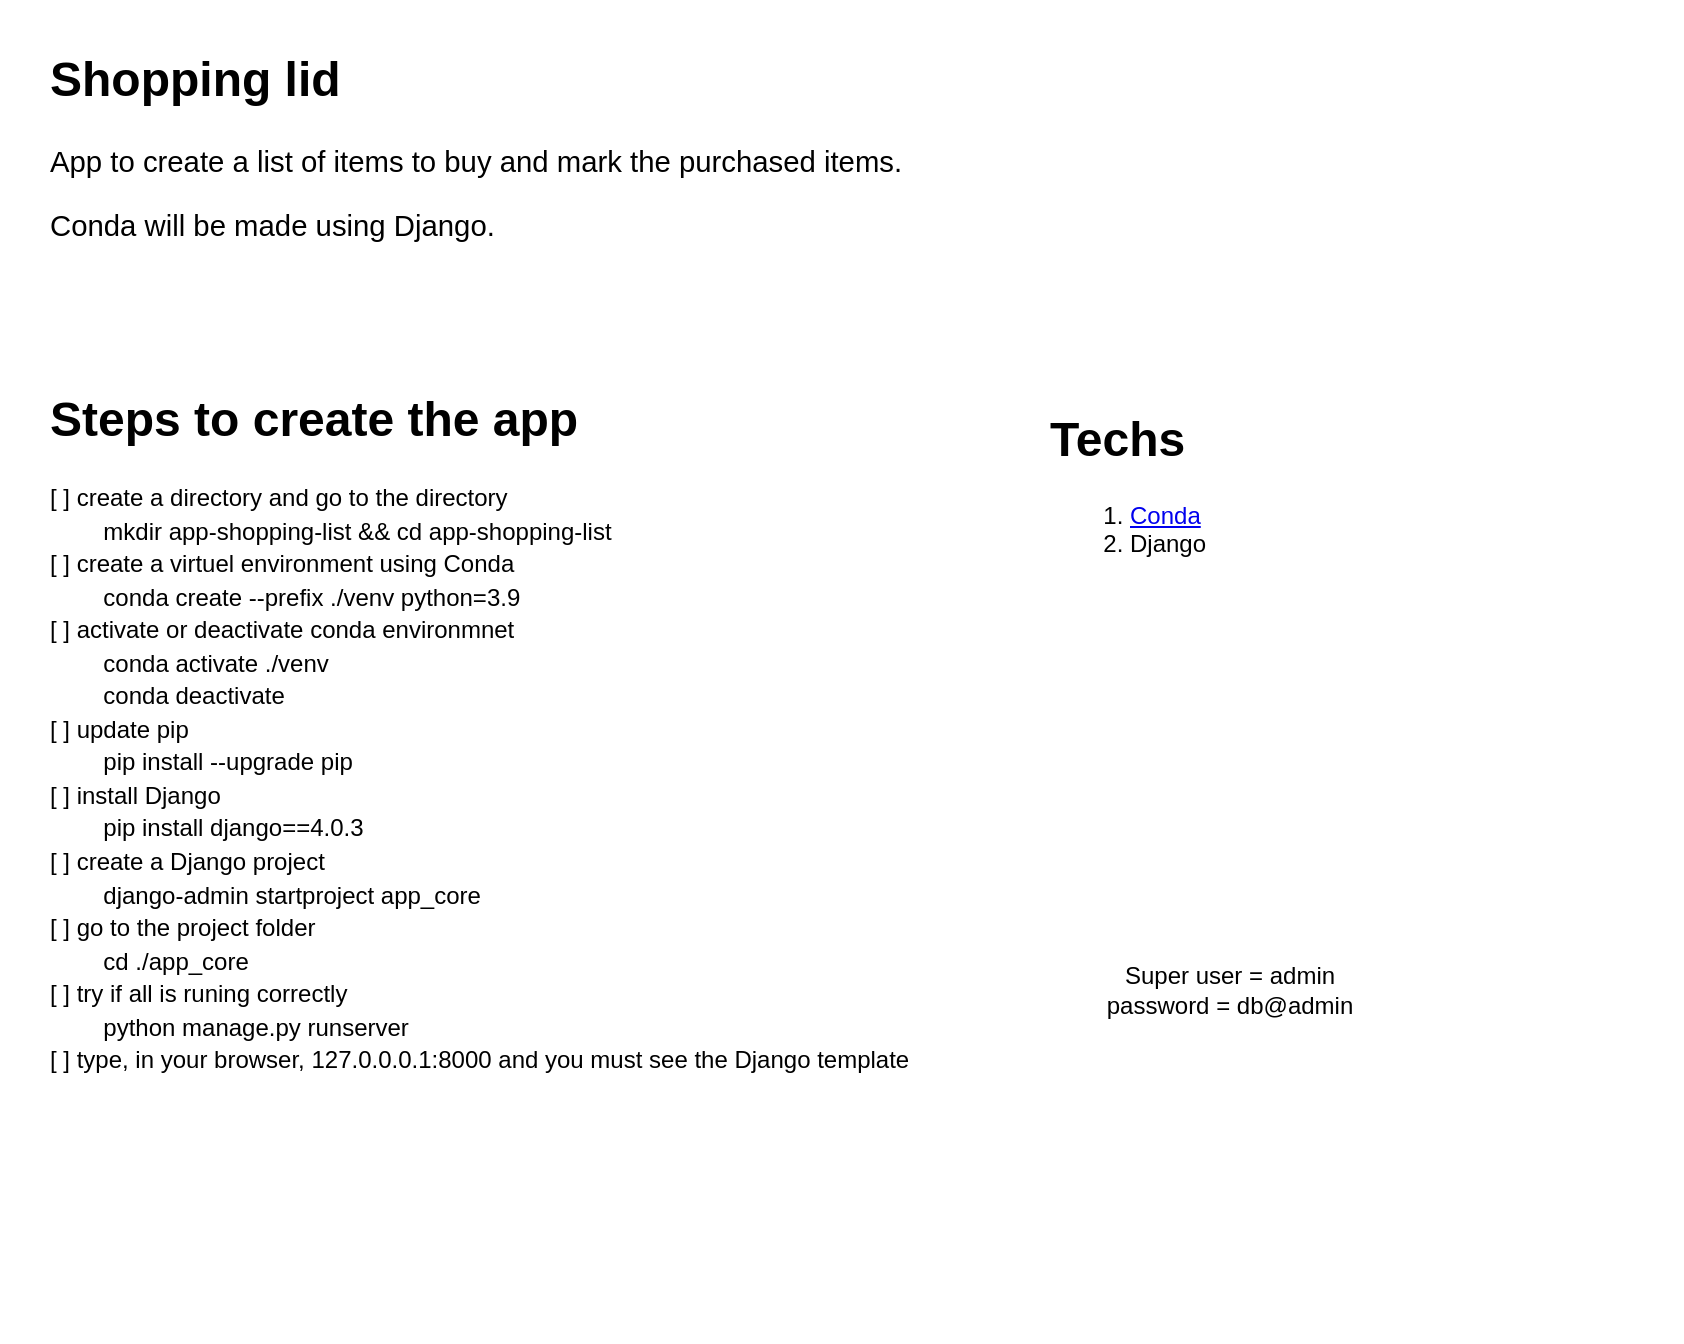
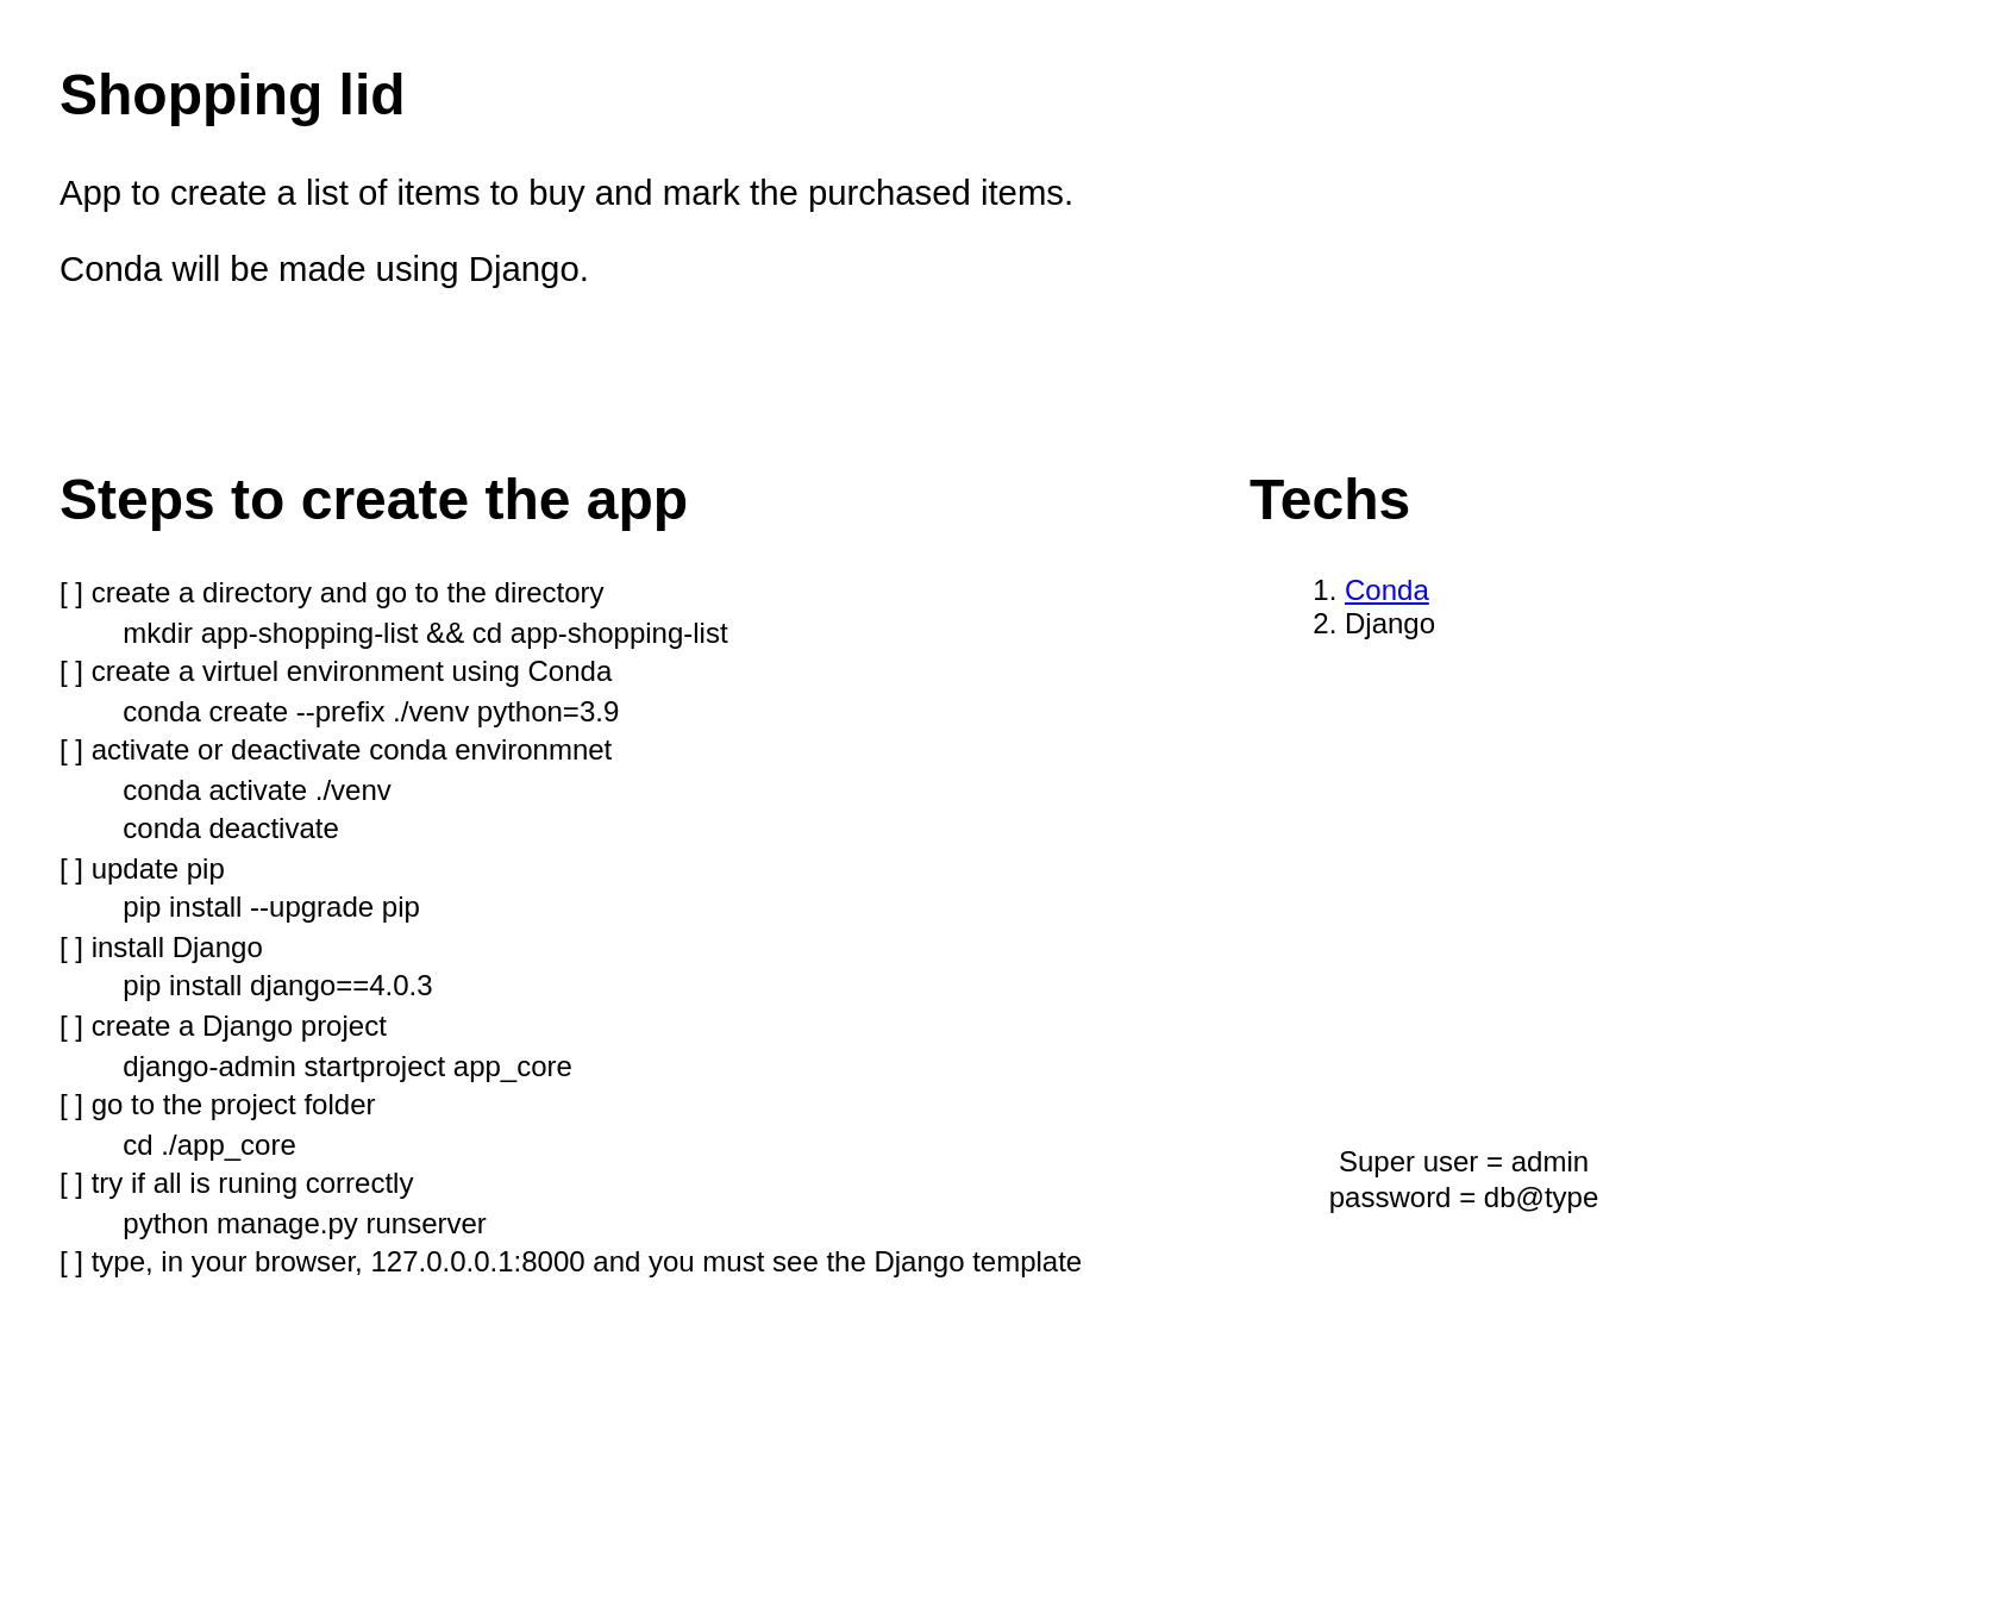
- <mxCell id="4" value="&lt;h1&gt;Techs&lt;/h1&gt;&lt;p dir=&quot;ltr&quot; style=&quot;line-height: 1.38 ; margin-top: 0pt ; margin-bottom: 0pt&quot;&gt;&lt;/p&gt;&lt;ol&gt;&lt;li&gt;&lt;a href=&quot;www.conda.io&quot;&gt;Conda&lt;/a&gt;&lt;/li&gt;&lt;li&gt;Django&lt;/li&gt;&lt;/ol&gt;&lt;p&gt;&lt;/p&gt;" style="text;html=1;strokeColor=none;fillColor=none;spacing=5;spacingTop=-20;whiteSpace=wrap;overflow=hidden;rounded=0;" parent="1" vertex="1"><mxGeometry x="520" y="200" width="300" height="120" as="geometry" /></mxCell>
+ <mxCell id="4" value="&lt;h1&gt;Techs&lt;/h1&gt;&lt;p dir=&quot;ltr&quot; style=&quot;line-height: 1.38 ; margin-top: 0pt ; margin-bottom: 0pt&quot;&gt;&lt;/p&gt;&lt;ol&gt;&lt;li&gt;&lt;a href=&quot;www.conda.io&quot;&gt;Conda&lt;/a&gt;&lt;/li&gt;&lt;li&gt;Django&lt;/li&gt;&lt;/ol&gt;&lt;p&gt;&lt;/p&gt;" style="text;html=1;strokeColor=none;fillColor=none;spacing=5;spacingTop=-20;whiteSpace=wrap;overflow=hidden;rounded=0;" parent="1" vertex="1"><mxGeometry x="520" y="190" width="300" height="120" as="geometry" /></mxCell>
- <mxCell id="5" value="Super user = admin&lt;br&gt;password = db@admin" style="text;html=1;strokeColor=none;fillColor=none;align=center;verticalAlign=middle;whiteSpace=wrap;rounded=0;" vertex="1" parent="1"><mxGeometry x="530" y="480" width="170" height="30" as="geometry" /></mxCell>
+ <mxCell id="5" value="Super user = admin&lt;br&gt;password = db@type" style="text;html=1;strokeColor=none;fillColor=none;align=center;verticalAlign=middle;whiteSpace=wrap;rounded=0;" vertex="1" parent="1"><mxGeometry x="530" y="480" width="170" height="30" as="geometry" /></mxCell>
